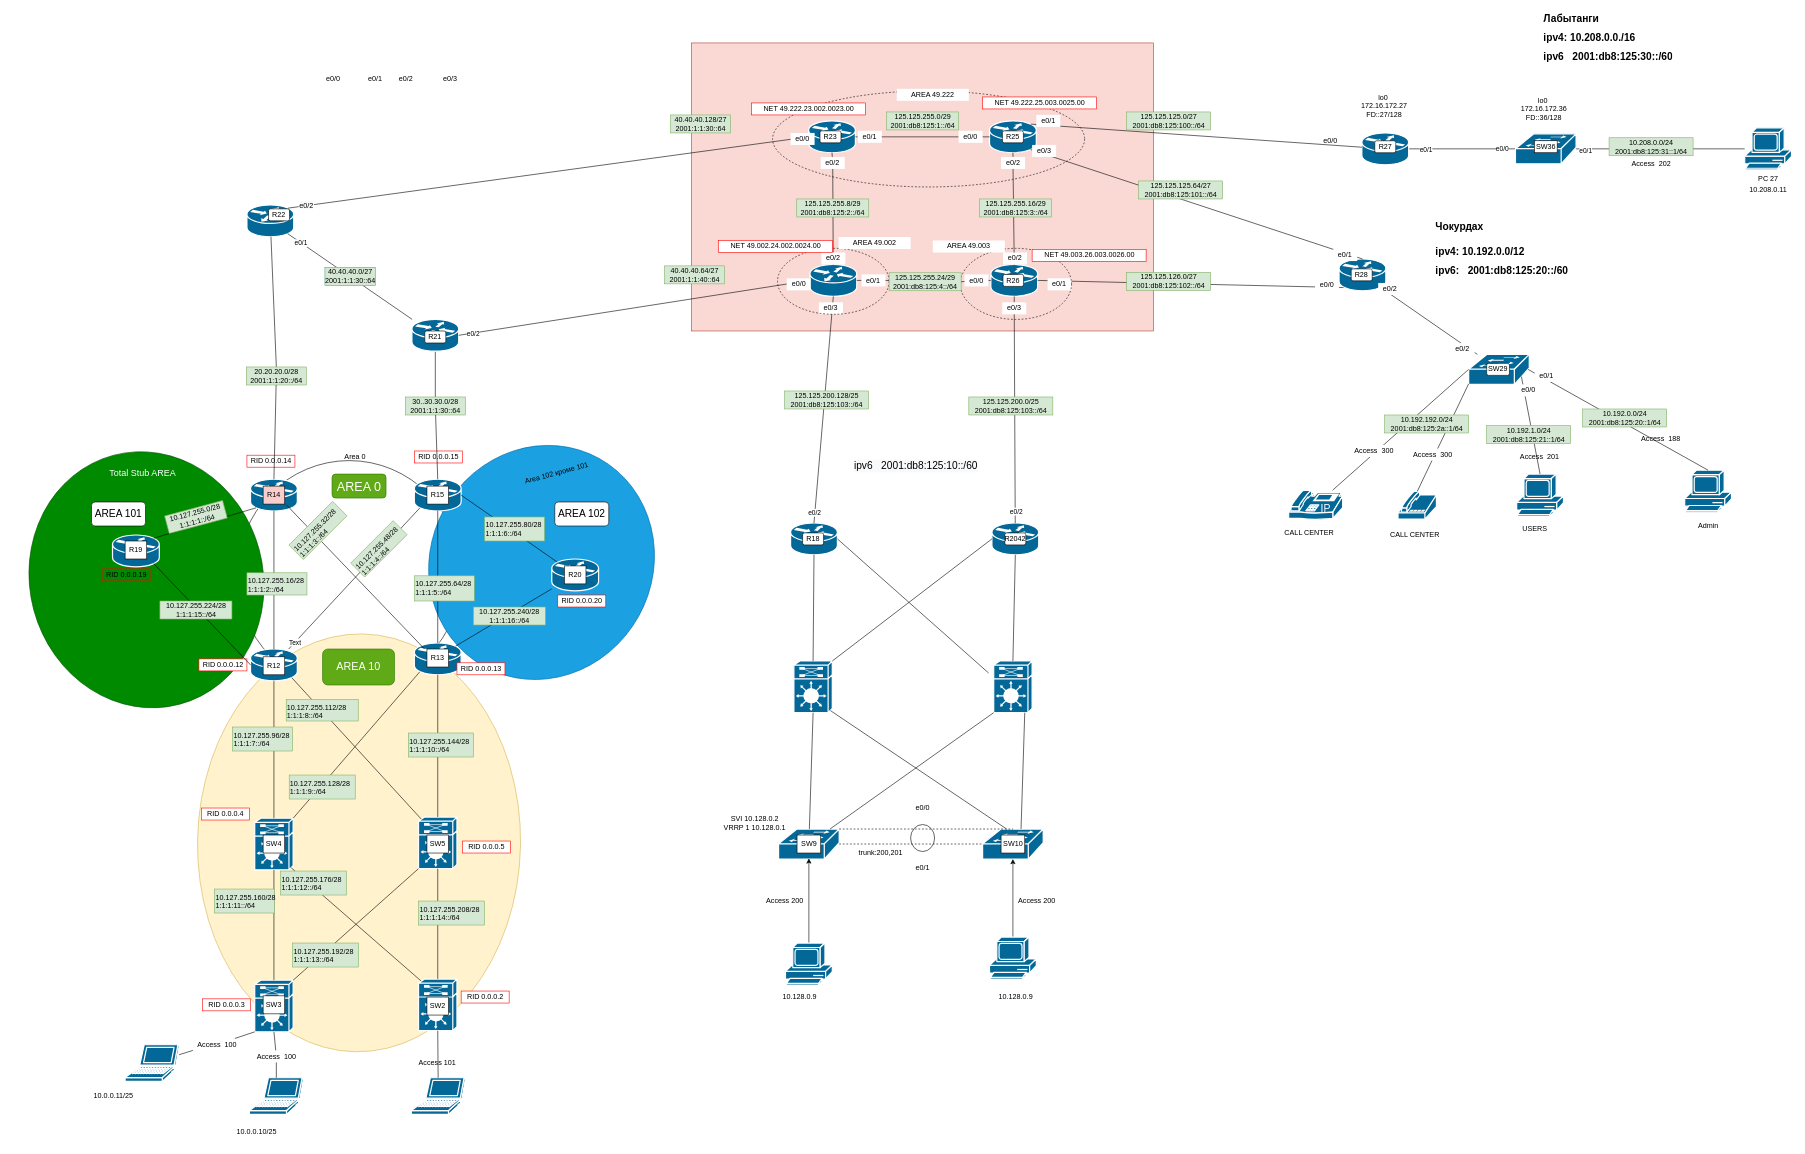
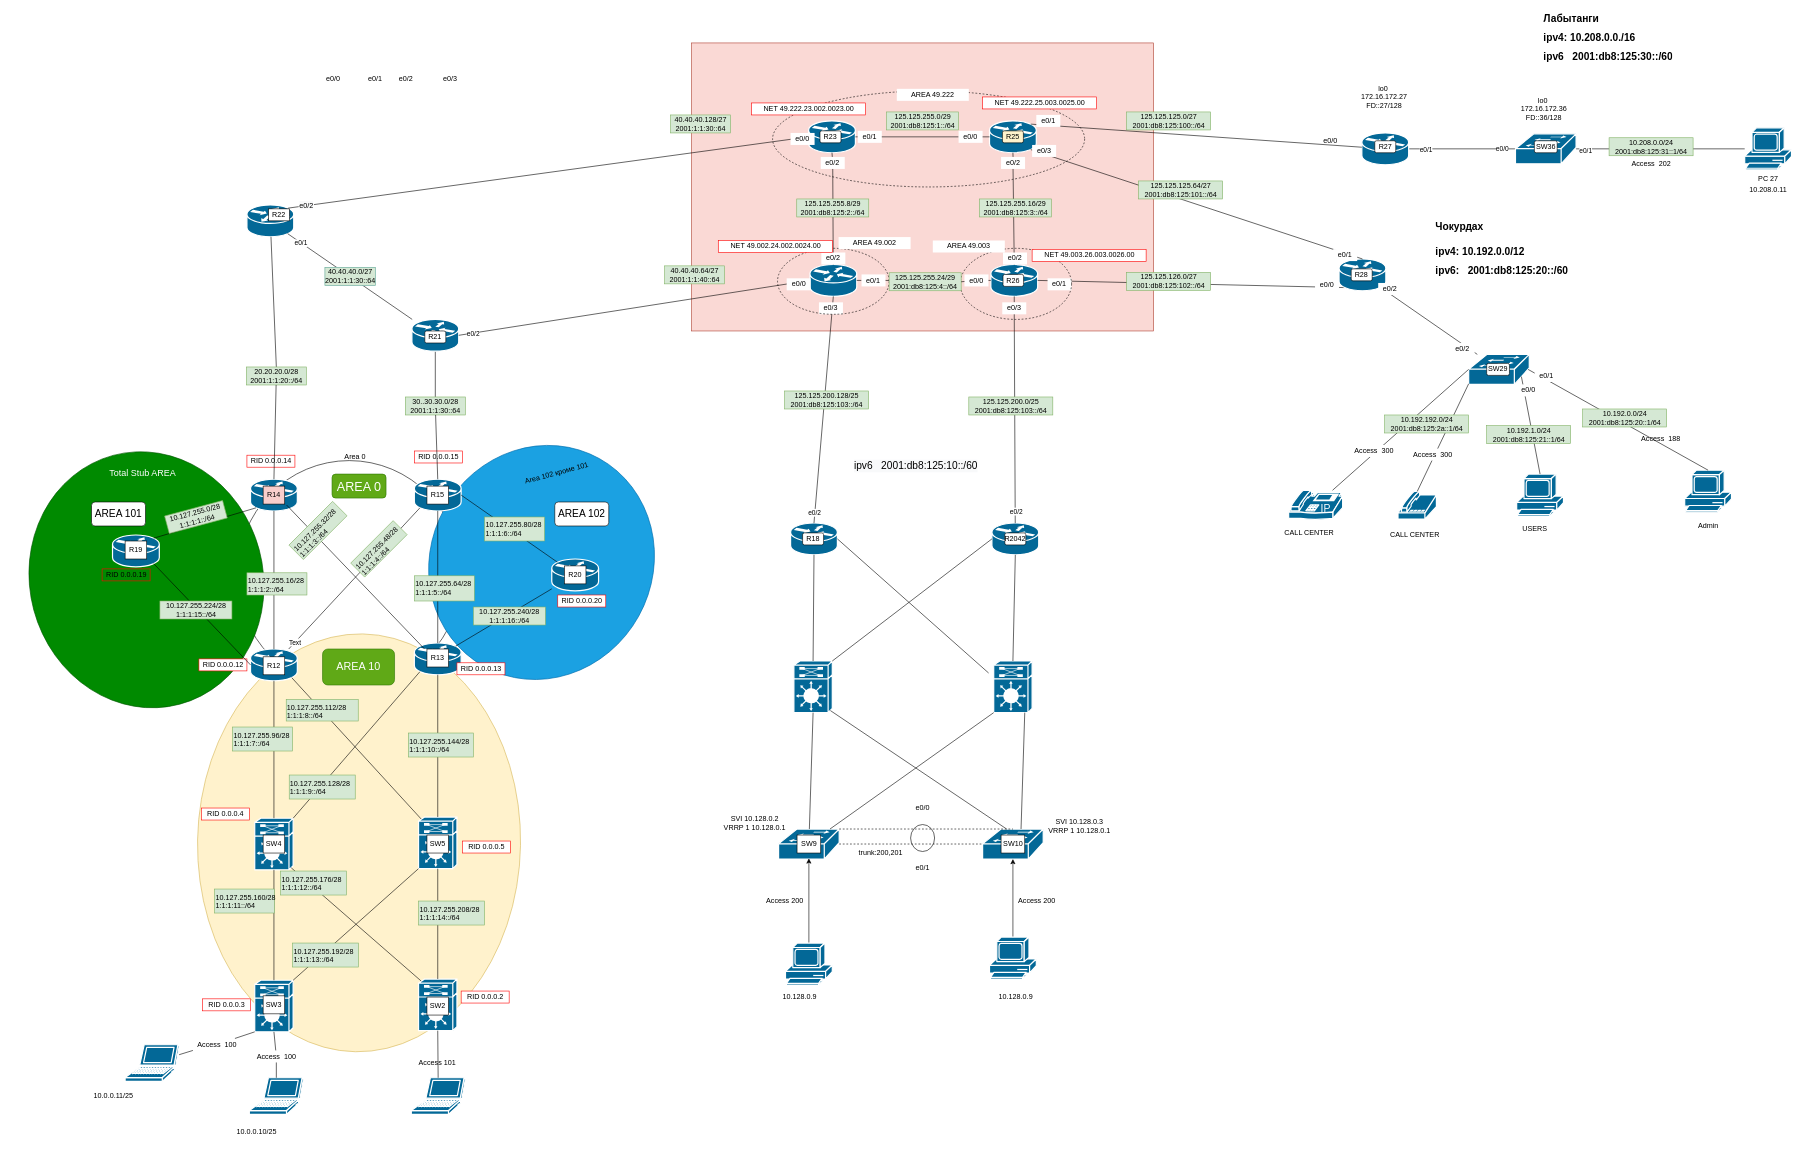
- <mxCell id="255" value="lo0&amp;nbsp;&lt;br&gt;172.16.172.27&lt;br&gt;FD::27/128" style="text;html=1;align=center;verticalAlign=middle;resizable=0;points=[];autosize=1;" vertex="1" parent="1"><mxGeometry x="2232.25" y="151" width="90" height="50" as="geometry" /></mxCell>
+ <mxCell id="255" value="lo0&amp;nbsp;&lt;br&gt;172.16.172.27&lt;br&gt;FD::27/128" style="text;html=1;align=center;verticalAlign=middle;resizable=0;points=[];autosize=1;" vertex="1" parent="1"><mxGeometry x="2232.25" y="136" width="90" height="50" as="geometry" /></mxCell>
- <mxCell id="166" value="&lt;span&gt;R25&lt;/span&gt;" style="rounded=1;whiteSpace=wrap;html=1;fillColor=#ffffff;" parent="1" vertex="1"><mxGeometry x="1641" y="217.5" width="35" height="20" as="geometry" /></mxCell>
+ <mxCell id="166" value="&lt;span&gt;R25&lt;/span&gt;" style="rounded=1;whiteSpace=wrap;html=1;fillColor=#fff2cc;" parent="1" vertex="1"><mxGeometry x="1641" y="217.5" width="35" height="20" as="geometry" /></mxCell>
- <mxCell id="253" value="&lt;span&gt;SW36&lt;br&gt;&lt;/span&gt;" style="whiteSpace=wrap;html=1;fillColor=#ffffff;rounded=0;" parent="1" vertex="1"><mxGeometry x="2527.5" y="234" width="38" height="20" as="geometry" /></mxCell>
+ <mxCell id="253" value="&lt;span&gt;SW36&lt;br&gt;&lt;/span&gt;" style="rounded=1;whiteSpace=wrap;html=1;fillColor=#ffffff;" parent="1" vertex="1"><mxGeometry x="2527.5" y="234" width="38" height="20" as="geometry" /></mxCell>
- <mxCell id="221" value="&lt;span&gt;R22&lt;/span&gt;" style="rounded=1;whiteSpace=wrap;html=1;fillColor=#ffffff;" parent="1" vertex="1"><mxGeometry x="418" y="347.5" width="35" height="20" as="geometry" /></mxCell>
+ <mxCell id="221" value="&lt;span&gt;R22&lt;/span&gt;" style="whiteSpace=wrap;html=1;fillColor=#ffffff;rounded=0;" parent="1" vertex="1"><mxGeometry x="418" y="347.5" width="35" height="20" as="geometry" /></mxCell>
- <mxCell id="243" value="Access&amp;nbsp; 201" style="text;html=1;align=center;verticalAlign=middle;resizable=0;points=[];autosize=1;" parent="1" vertex="1"><mxGeometry x="2496" y="751" width="80" height="20" as="geometry" /></mxCell>
+ <mxCell id="27" value="SVI 10.128.0.3&lt;br&gt;VRRP 1 10.128.0.1" style="text;html=1;align=center;verticalAlign=middle;resizable=0;points=[];autosize=1;" parent="1" vertex="1"><mxGeometry x="1709" y="1361" width="120" height="30" as="geometry" /></mxCell>
